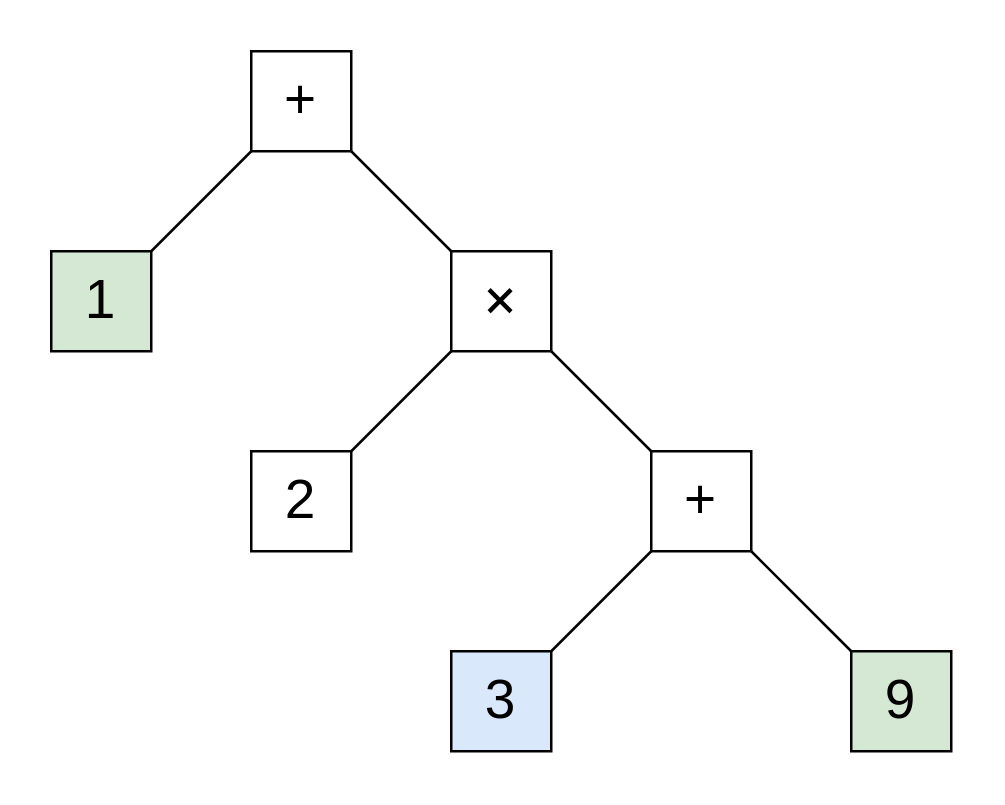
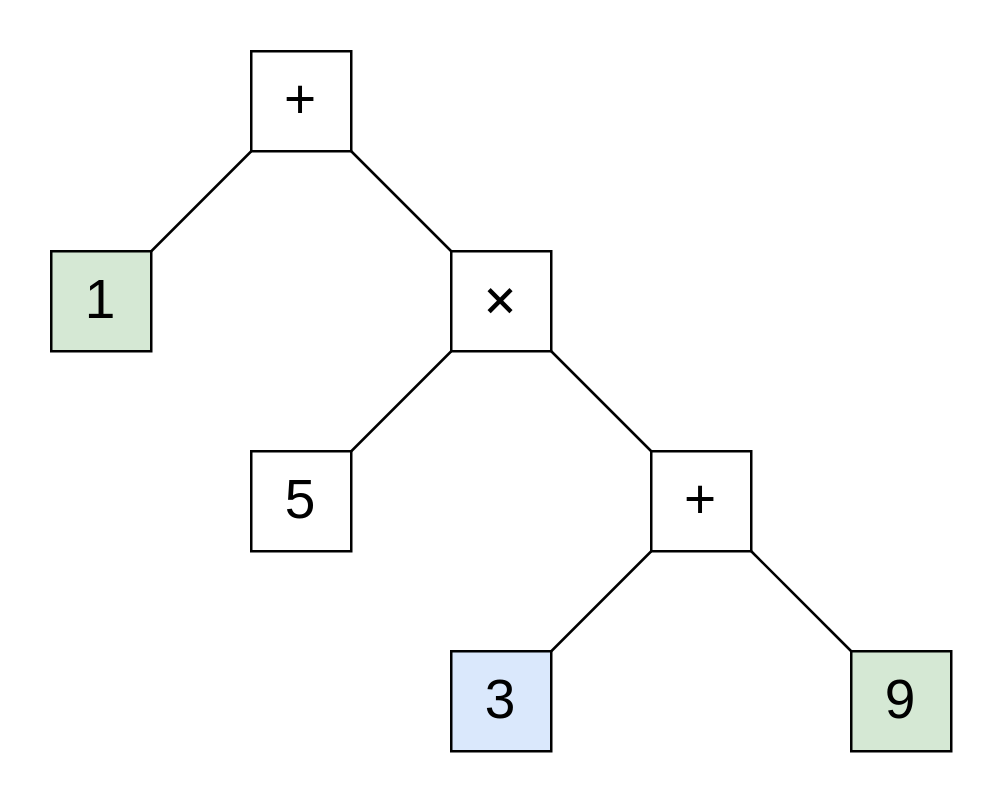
- <mxCell id="5" value="2" style="rounded=0;whiteSpace=wrap;html=1;fontSize=22;" vertex="1" parent="1"><mxGeometry x="100" y="180" width="40" height="40" as="geometry" /></mxCell>
+ <mxCell id="5" value="5" style="rounded=0;whiteSpace=wrap;html=1;fontSize=22;" vertex="1" parent="1"><mxGeometry x="100" y="180" width="40" height="40" as="geometry" /></mxCell>
